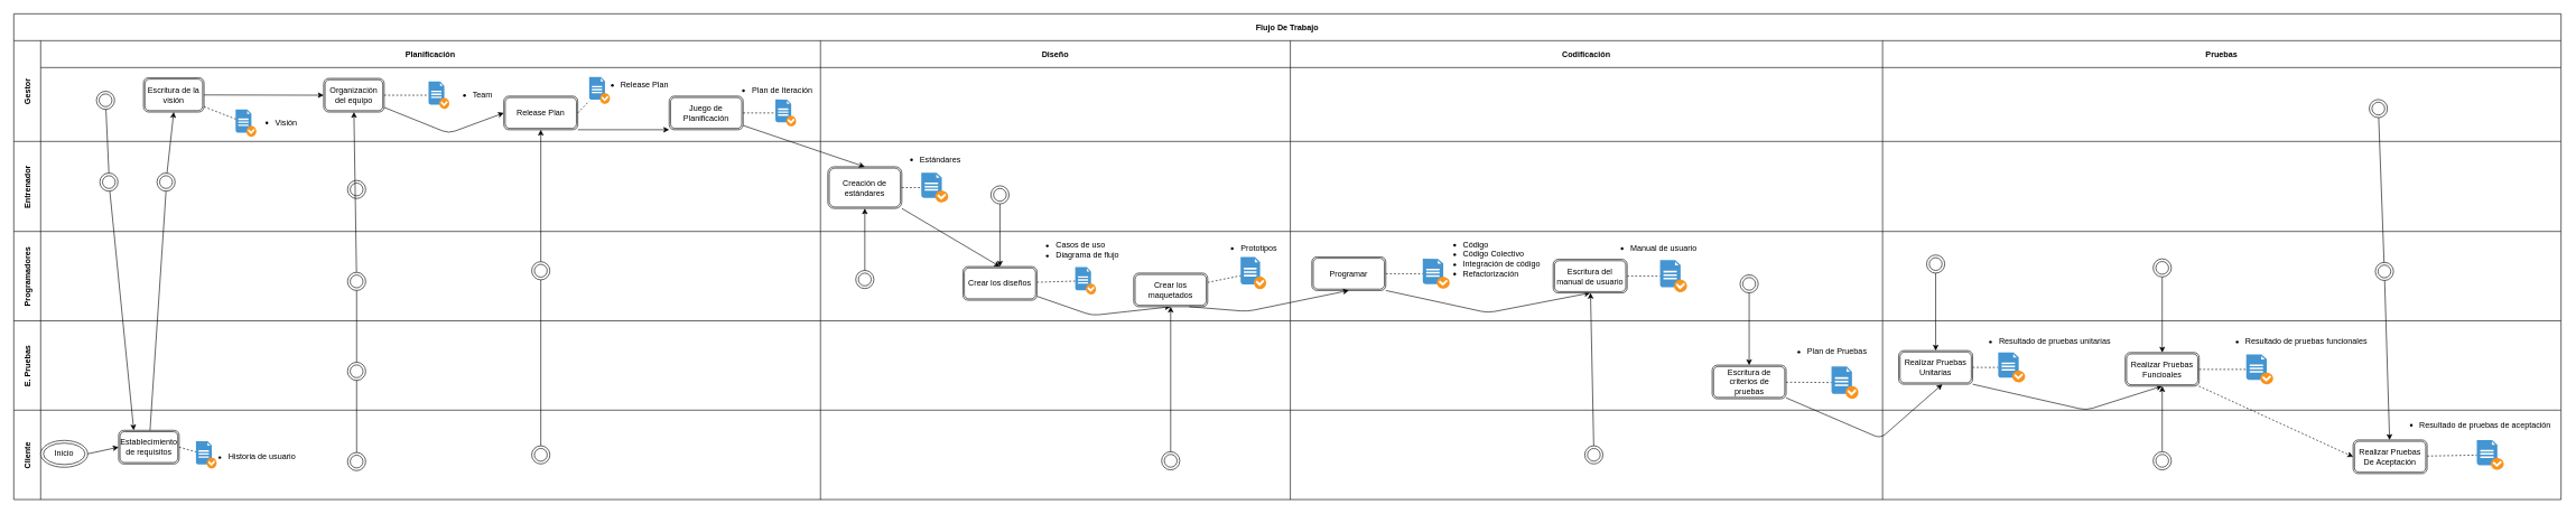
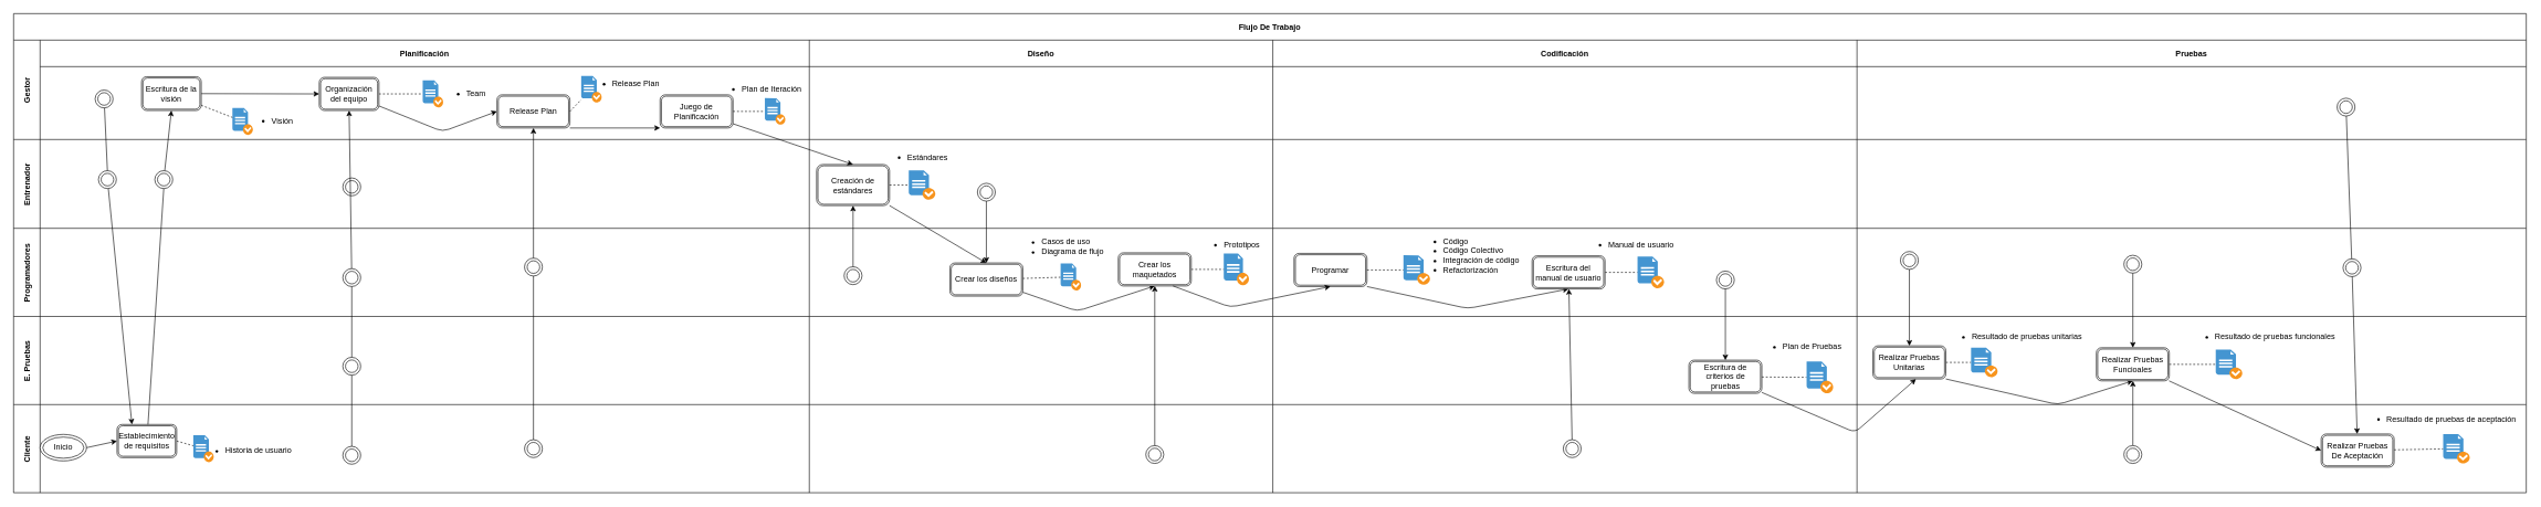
- <mxCell id="55" value="Crear los maquetados" style="shape=ext;double=1;rounded=1;whiteSpace=wrap;html=1;" parent="48" vertex="1"><mxGeometry x="466" y="62" width="110" height="50" as="geometry" /></mxCell>
+ <mxCell id="55" value="Crear los maquetados" style="shape=ext;double=1;rounded=1;whiteSpace=wrap;html=1;" parent="48" vertex="1"><mxGeometry x="466" y="37" width="110" height="50" as="geometry" /></mxCell>
- <mxCell id="99" style="edgeStyle=none;html=1;entryX=0;entryY=0.5;entryDx=0;entryDy=0;endArrow=classic;endFill=1;dashed=1;" parent="2" source="89" target="117" edge="1"><mxGeometry relative="1" as="geometry" /></mxCell>
+ <mxCell id="99" style="edgeStyle=none;html=1;entryX=0;entryY=0.5;entryDx=0;entryDy=0;endArrow=classic;endFill=1;" parent="2" source="89" target="117" edge="1"><mxGeometry relative="1" as="geometry" /></mxCell>
